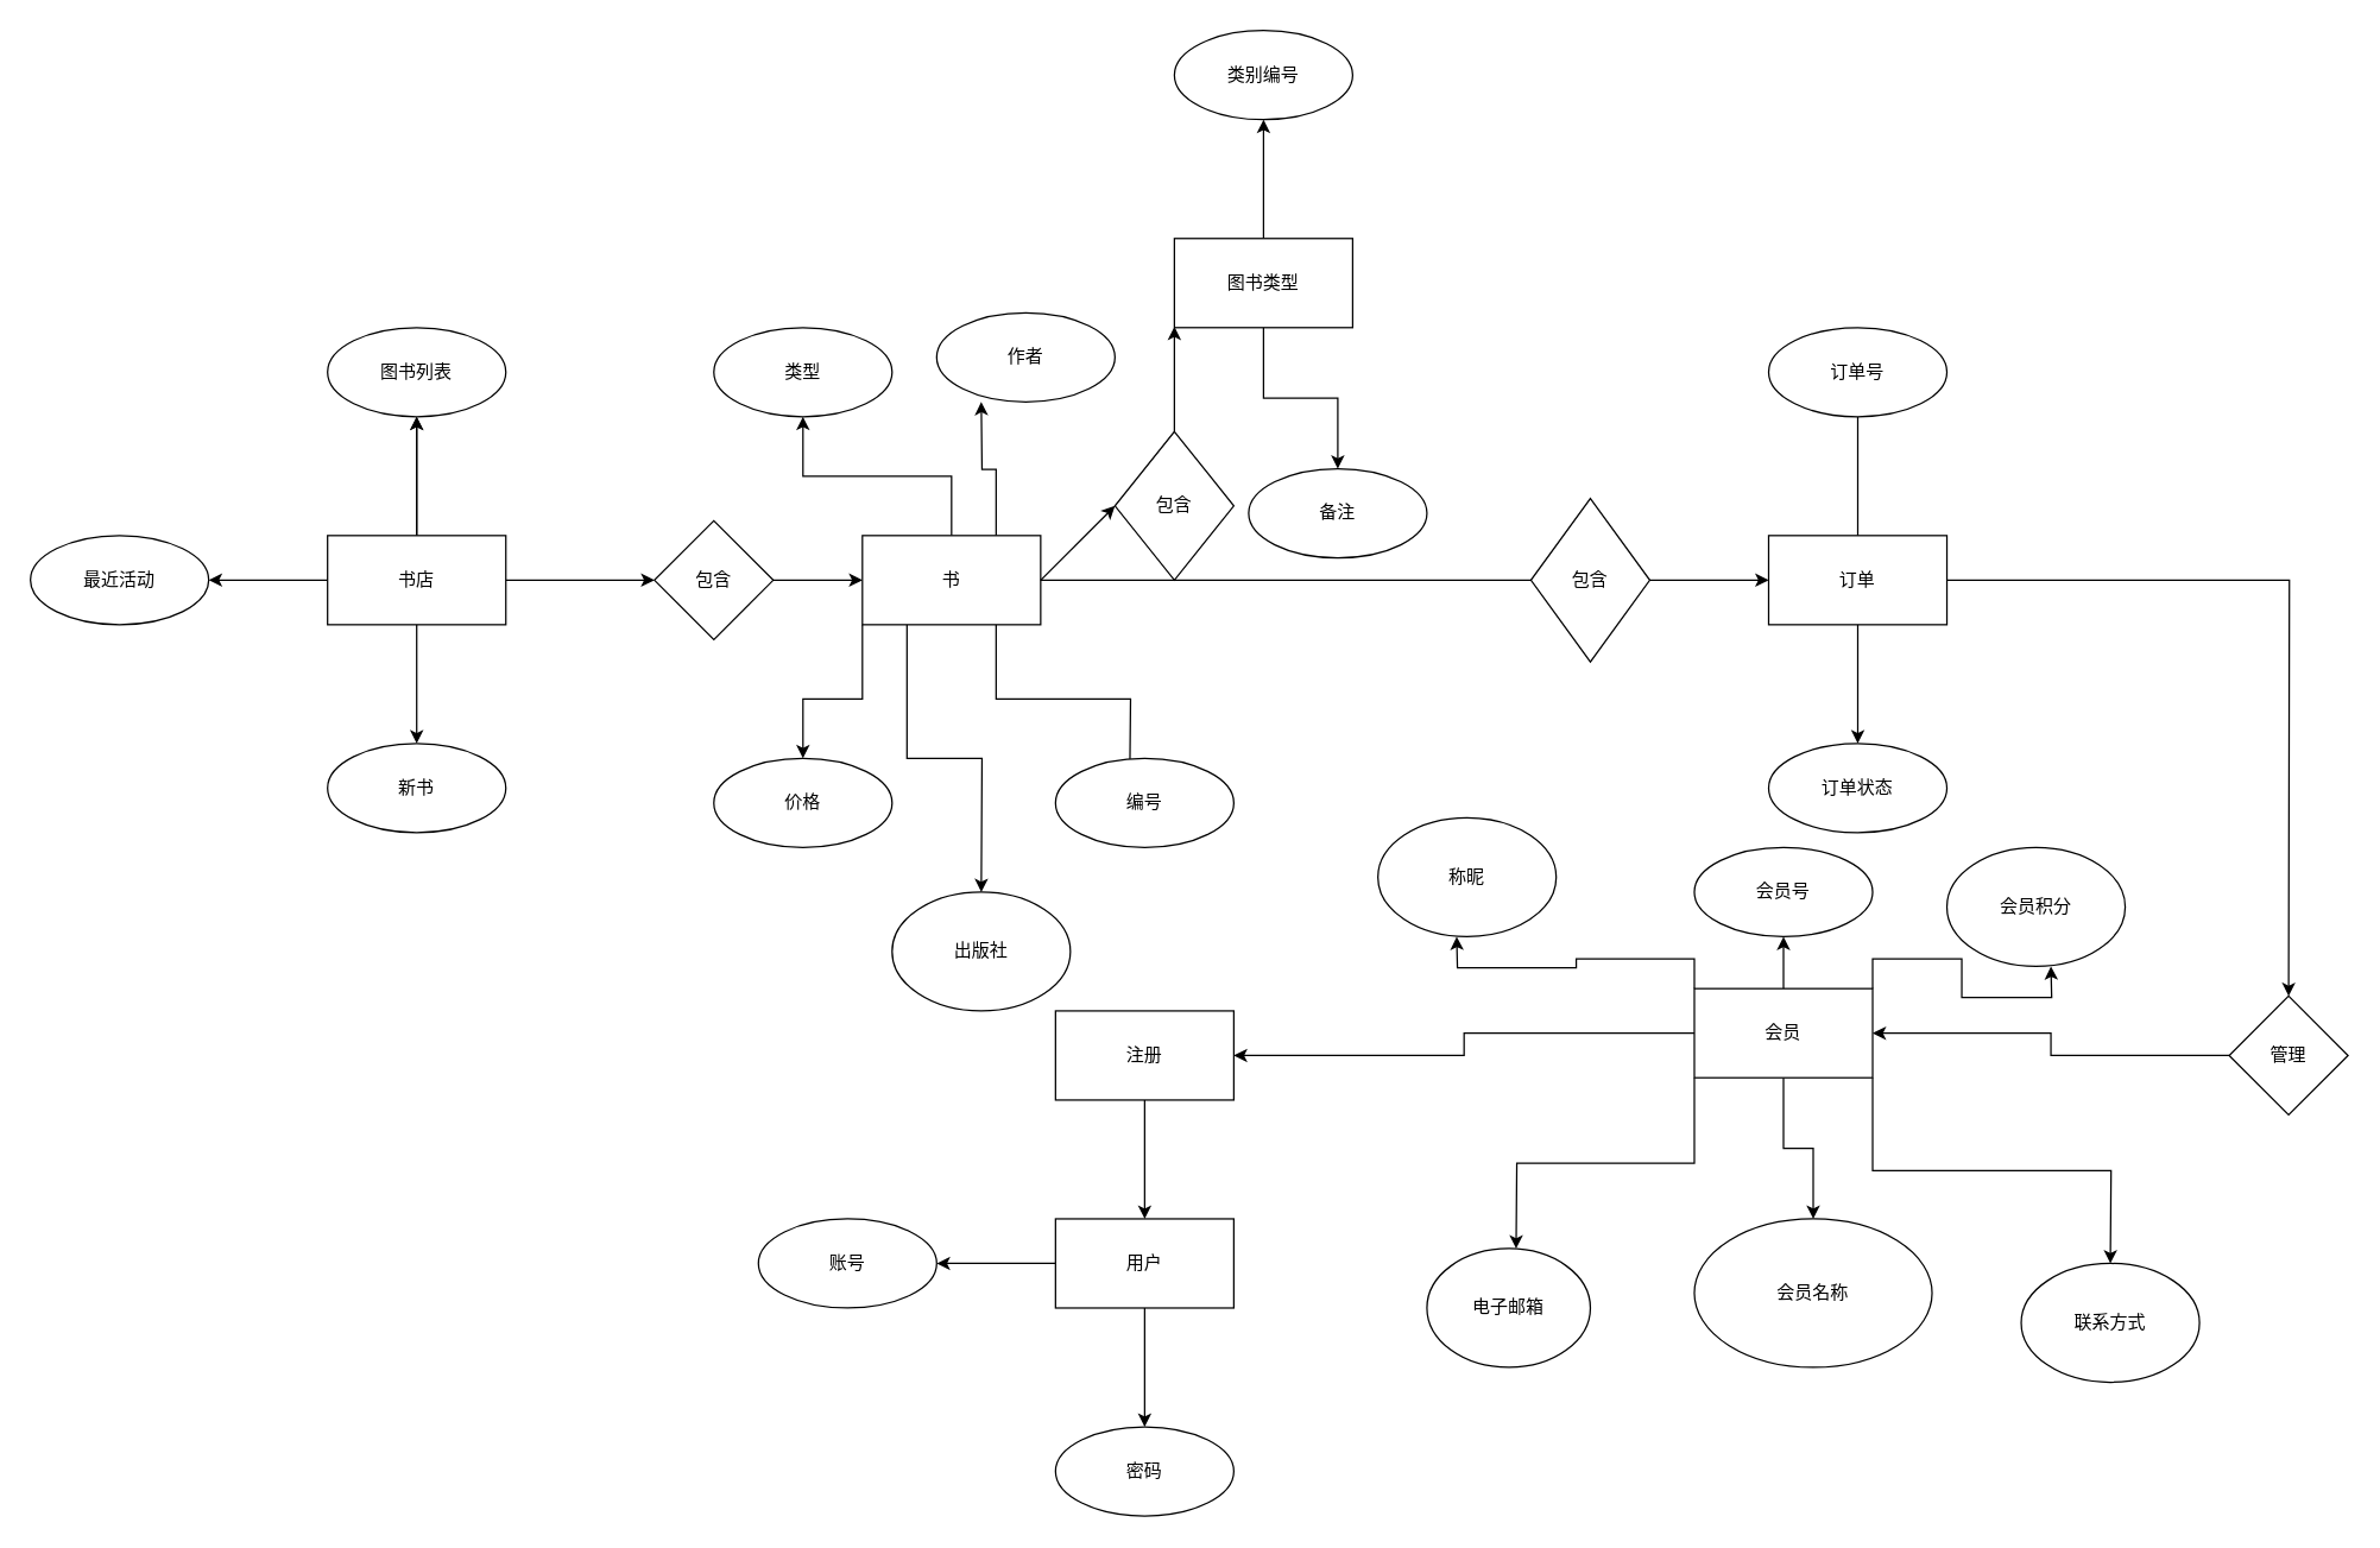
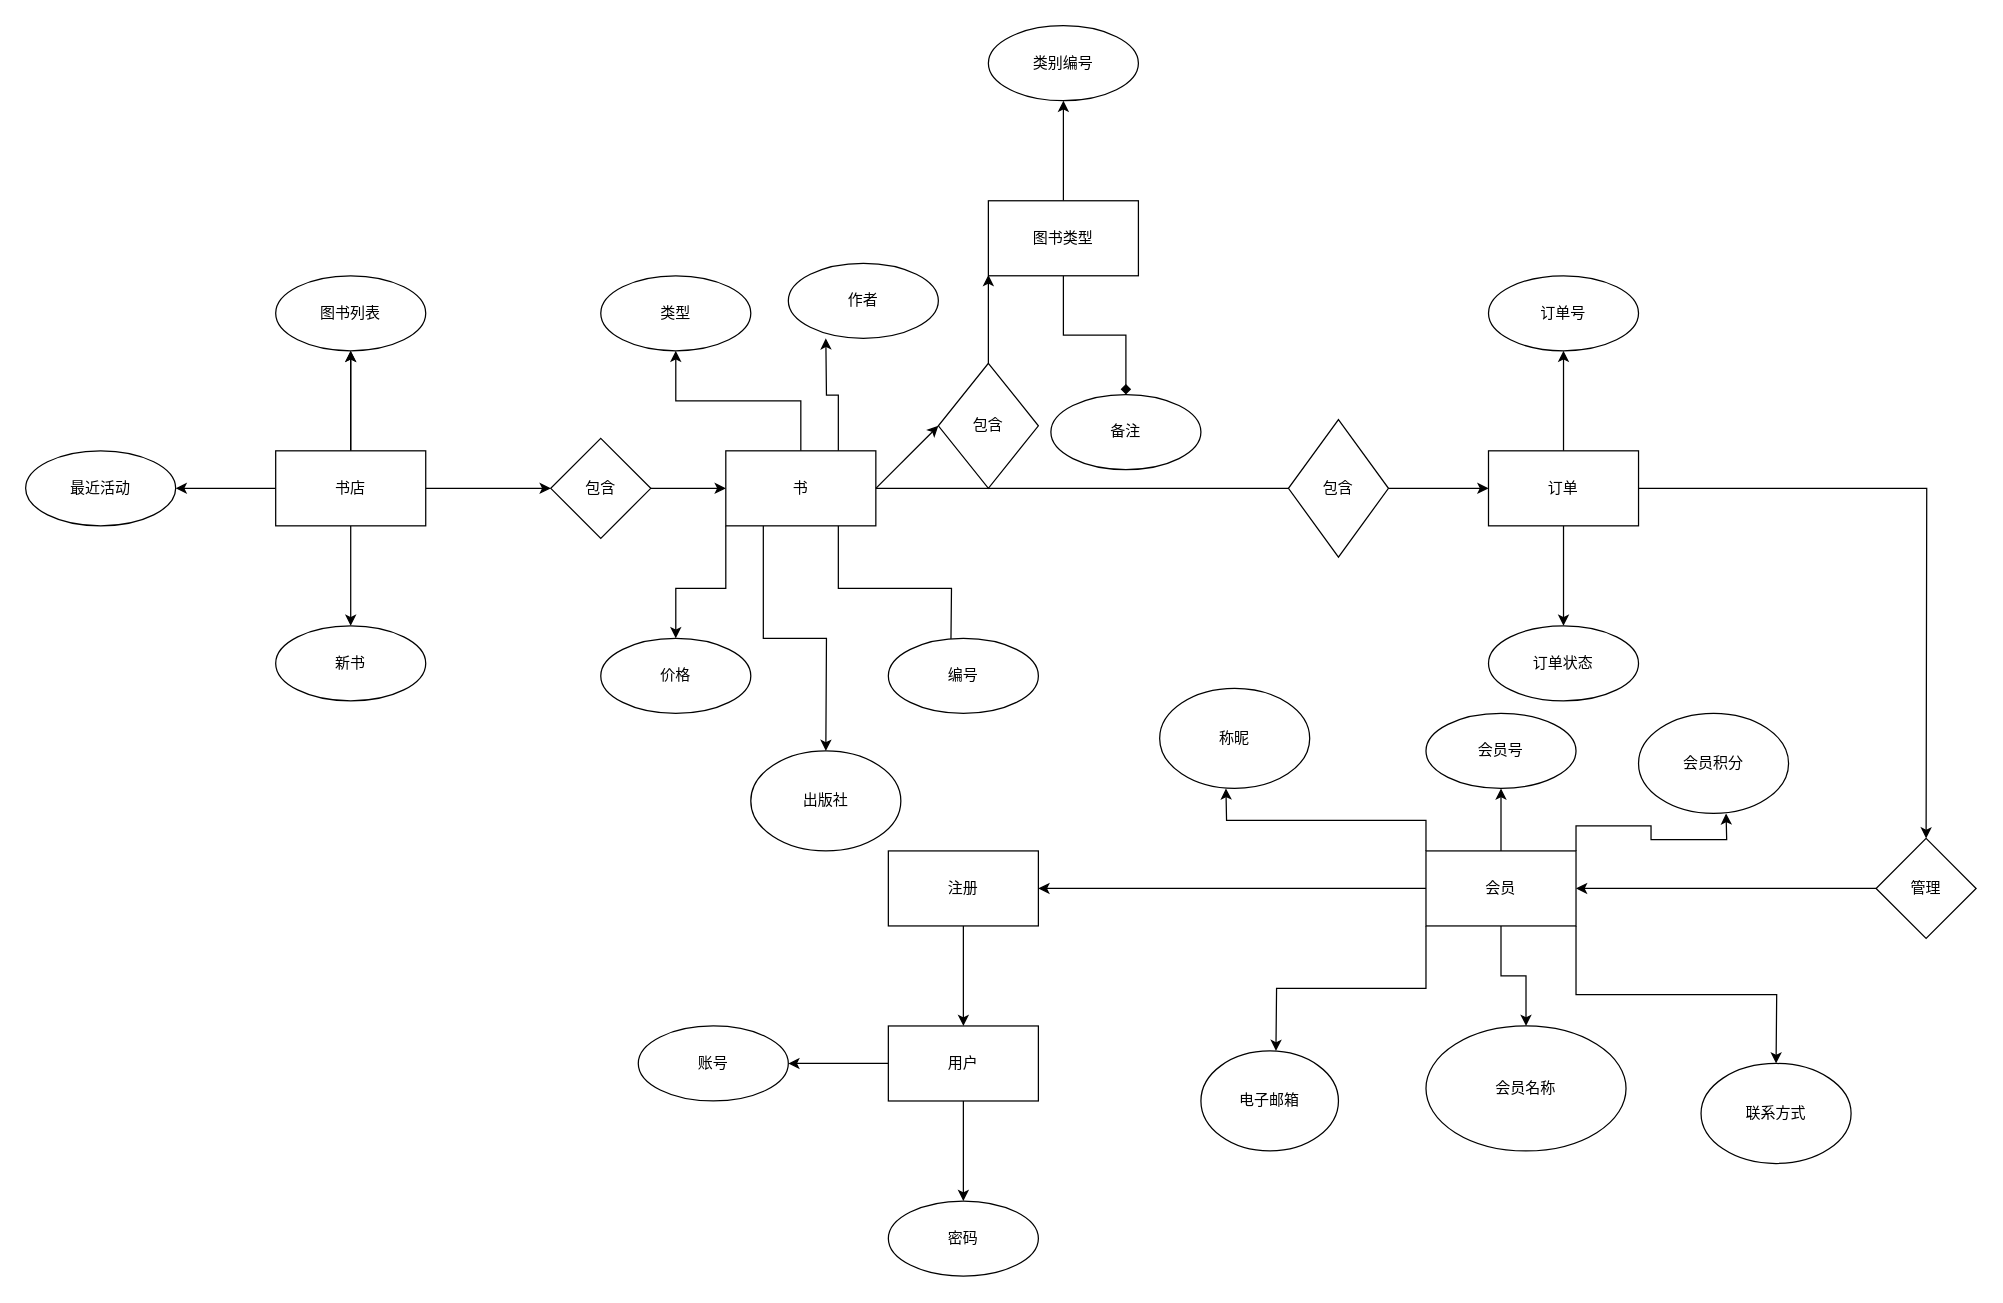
- <mxCell id="24" value="" style="edgeStyle=orthogonalEdgeStyle;rounded=0;orthogonalLoop=1;jettySize=auto;html=1;endArrow=none;" edge="1" parent="1" source="25" target="40"><mxGeometry relative="1" as="geometry" /></mxCell>
+ <mxCell id="24" value="" style="edgeStyle=orthogonalEdgeStyle;rounded=0;orthogonalLoop=1;jettySize=auto;html=1;" edge="1" parent="1" source="25" target="40"><mxGeometry relative="1" as="geometry" /></mxCell>
- <mxCell id="33" value="" style="edgeStyle=orthogonalEdgeStyle;rounded=0;orthogonalLoop=1;jettySize=auto;html=1;" edge="1" parent="1" source="34" target="36"><mxGeometry relative="1" as="geometry" /></mxCell>
+ <mxCell id="33" value="" style="edgeStyle=orthogonalEdgeStyle;rounded=0;orthogonalLoop=1;jettySize=auto;html=1;endArrow=diamond;" edge="1" parent="1" source="34" target="36"><mxGeometry relative="1" as="geometry" /></mxCell>
- <mxCell id="50" value="会员" style="whiteSpace=wrap;html=1;" vertex="1" parent="1"><mxGeometry x="1140" y="665" width="120" height="60" as="geometry" /></mxCell>
+ <mxCell id="50" value="会员" style="whiteSpace=wrap;html=1;" vertex="1" parent="1"><mxGeometry x="1140" y="680" width="120" height="60" as="geometry" /></mxCell>
